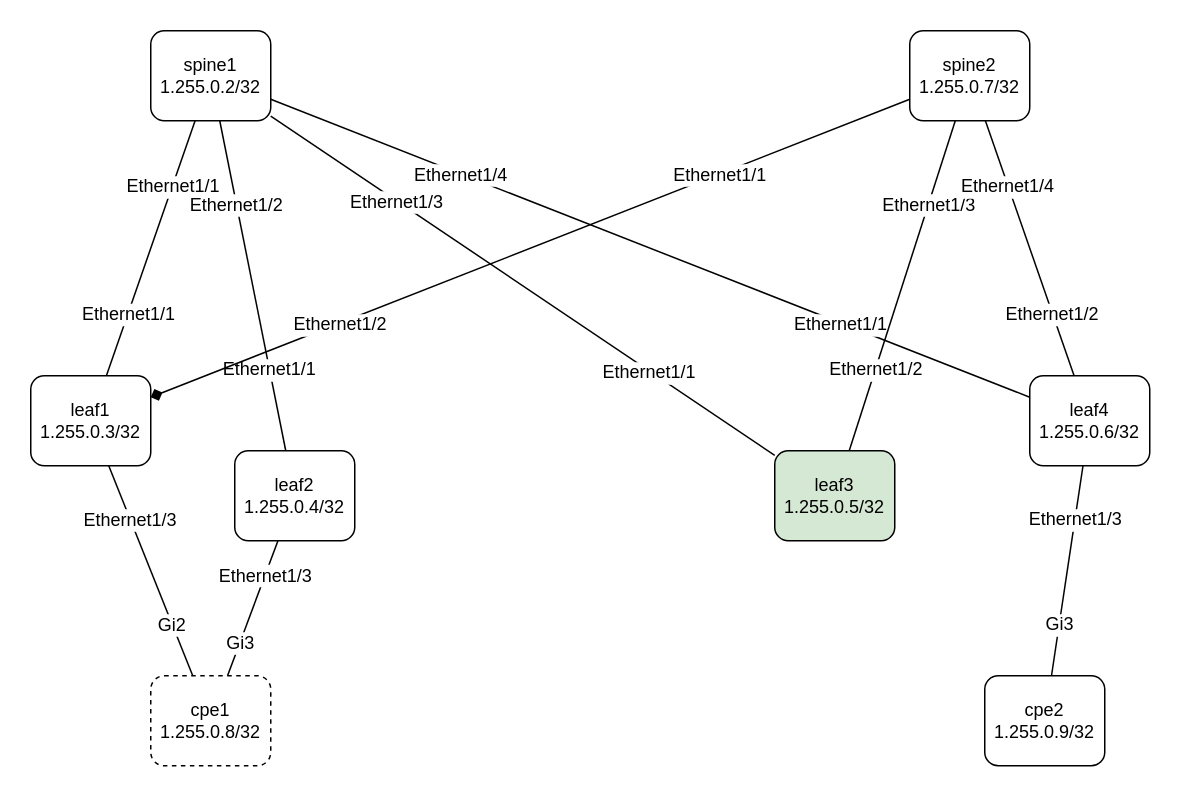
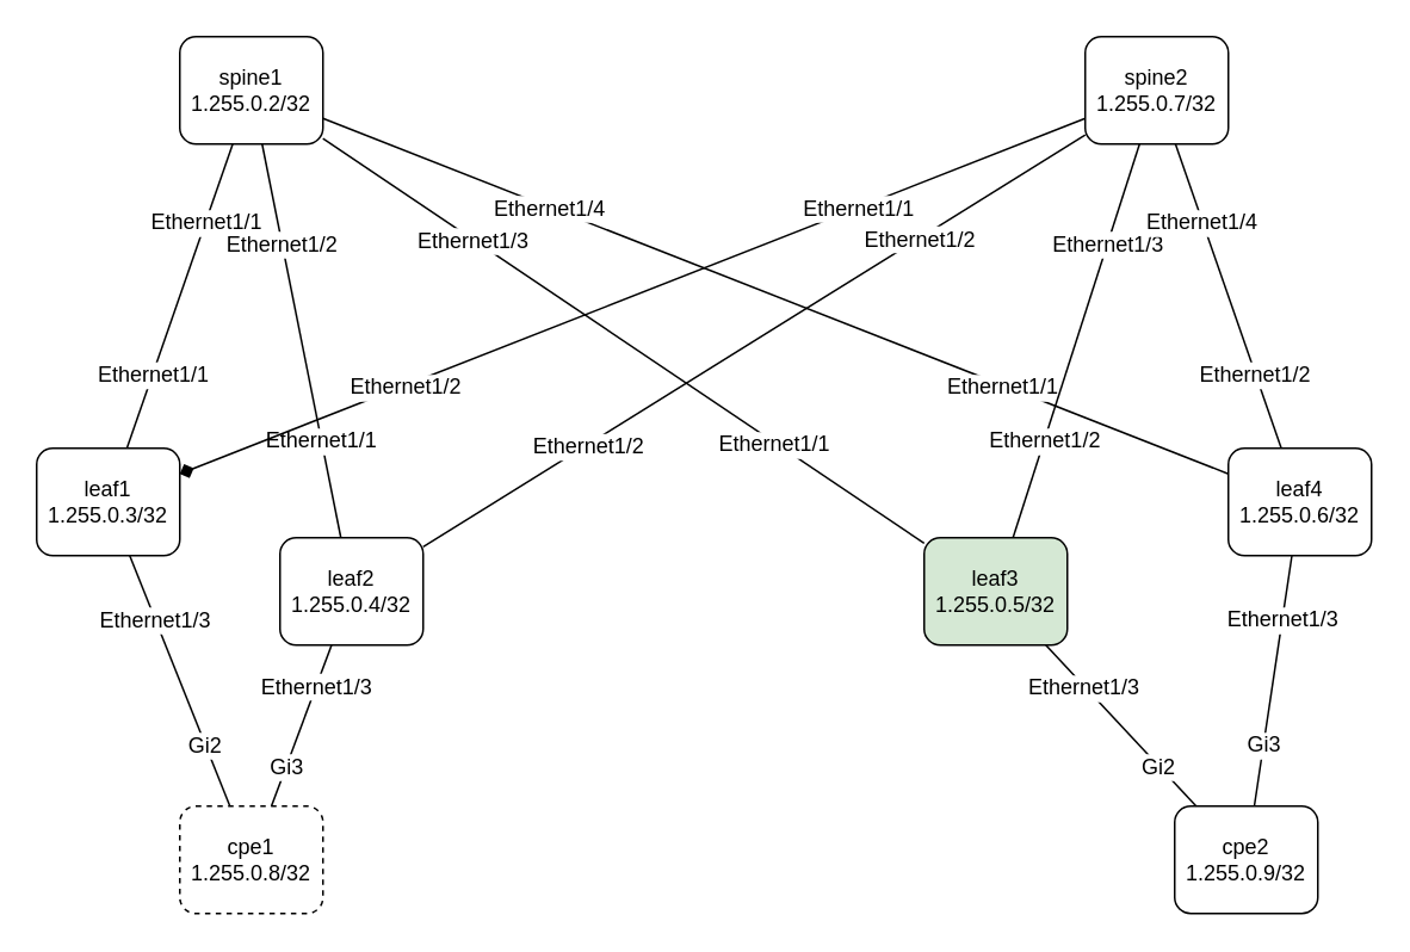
+ <mxCell id="25" value="" style="endArrow=none;" edge="1" parent="1" source="19" target="7"><mxGeometry relative="1" as="geometry" /></mxCell>
+ <mxCell id="23" value="Ethernet1/2" style="labelBackgroundColor=#ffffff;;" vertex="1" connectable="0" parent="25"><mxGeometry x="-0.5" relative="1" as="geometry"><mxPoint as="offset" /></mxGeometry></mxCell>
+ <mxCell id="24" value="Ethernet1/2" style="labelBackgroundColor=#ffffff;;" vertex="1" connectable="0" parent="25"><mxGeometry x="0.5" relative="-1" as="geometry"><mxPoint as="offset" /></mxGeometry></mxCell>
+ <mxCell id="42" value="" style="endArrow=none;" edge="1" parent="1" source="11" target="39"><mxGeometry relative="1" as="geometry" /></mxCell>
+ <mxCell id="40" value="Ethernet1/3" style="labelBackgroundColor=#ffffff;;" vertex="1" connectable="0" parent="42"><mxGeometry x="-0.5" relative="1" as="geometry"><mxPoint as="offset" /></mxGeometry></mxCell>
+ <mxCell id="41" value="Gi2" style="labelBackgroundColor=#ffffff;;" vertex="1" connectable="0" parent="42"><mxGeometry x="0.5" relative="-1" as="geometry"><mxPoint as="offset" /></mxGeometry></mxCell>
